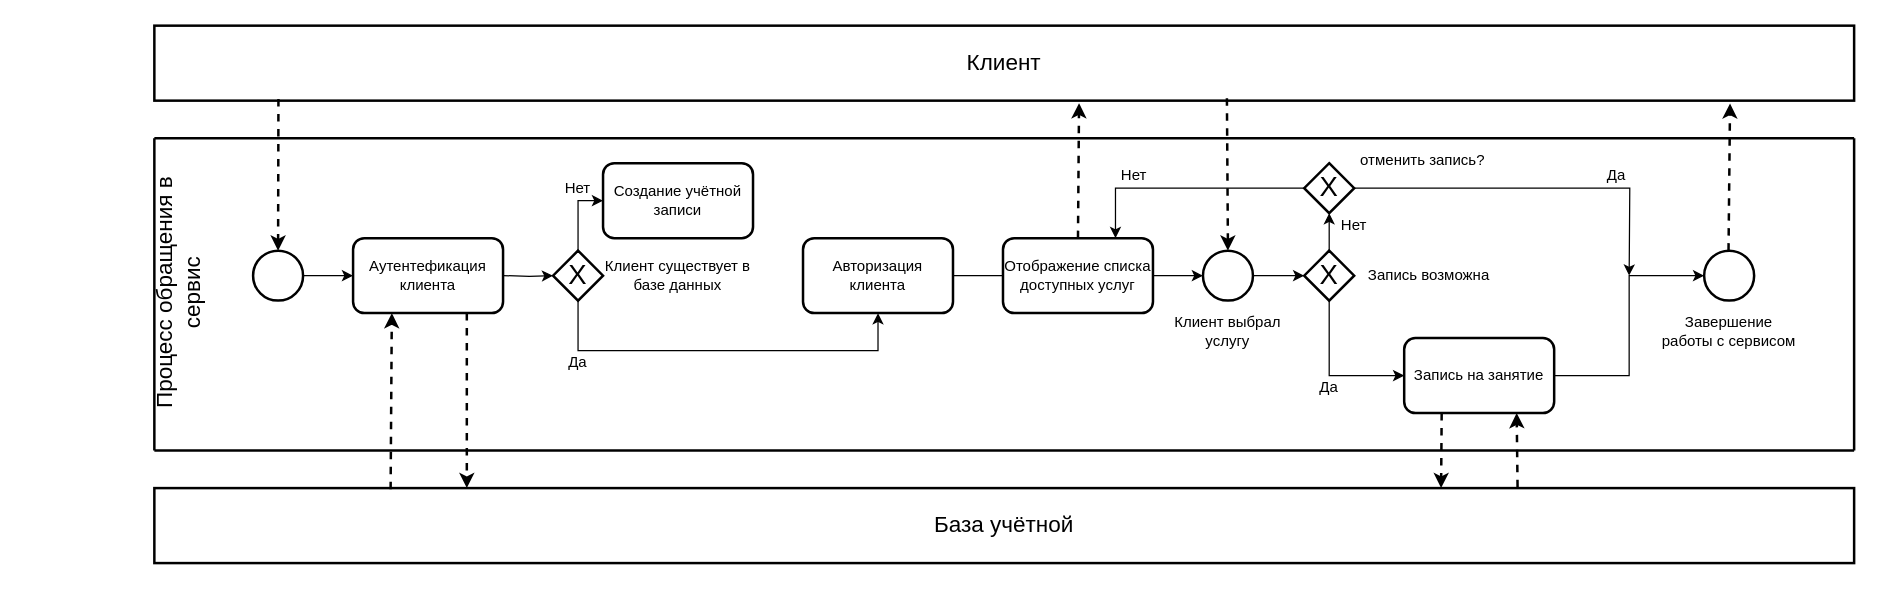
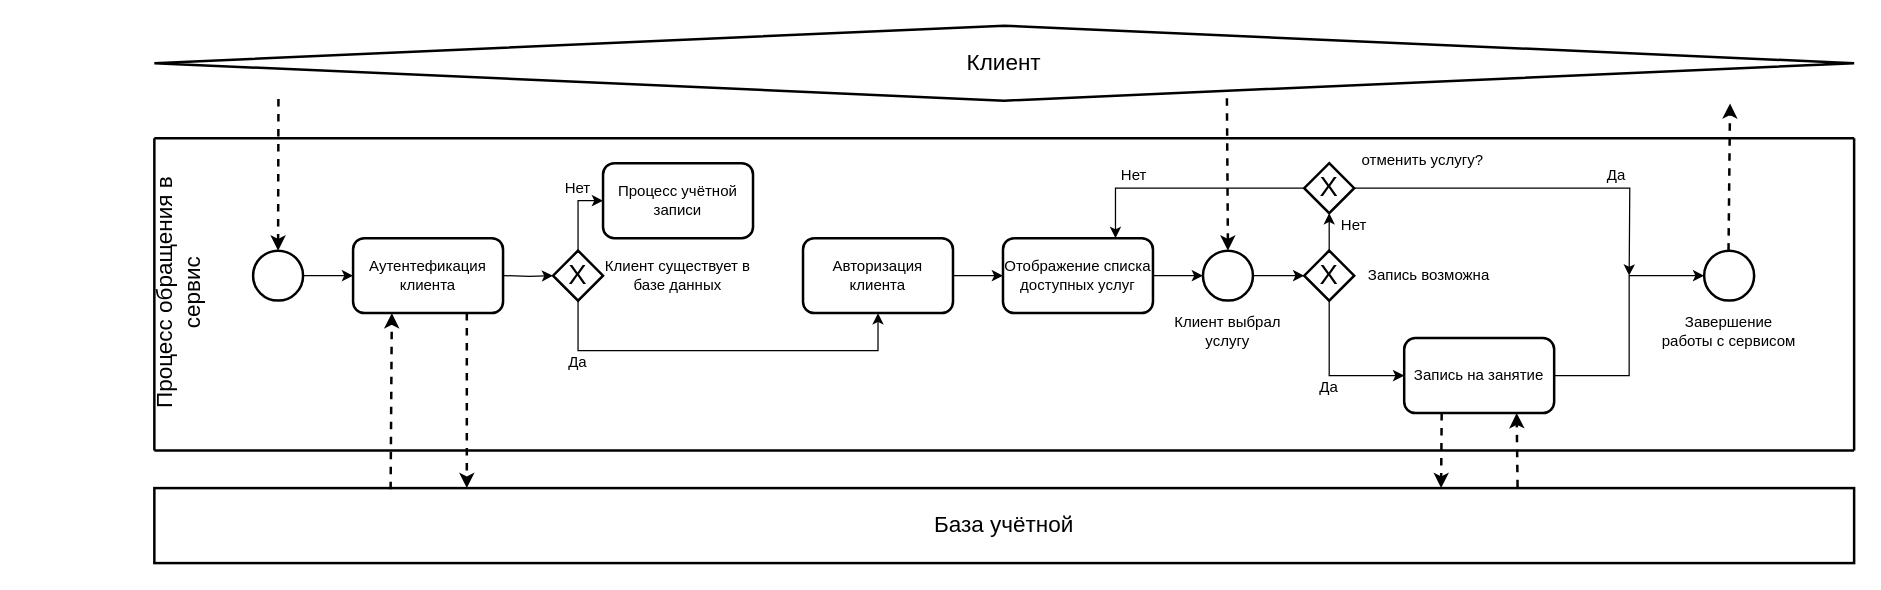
- <mxCell id="21" value="&lt;font style=&quot;font-size: 18px;&quot;&gt;Клиент&lt;/font&gt;" style="rounded=0;whiteSpace=wrap;html=1;fillColor=none;strokeWidth=2;fontFamily=Helvetica;" vertex="1" parent="1"><mxGeometry y="20" width="1360" height="60" as="geometry" x="123" /></mxCell>
+ <mxCell id="21" value="&lt;font style=&quot;font-size: 18px;&quot;&gt;Клиент&lt;/font&gt;" style="rhombus;whiteSpace=wrap;html=1;fillColor=none;strokeWidth=2;fontFamily=Helvetica;" vertex="1" parent="1"><mxGeometry y="20" width="1360" height="60" as="geometry" x="123" /></mxCell>
- <mxCell id="44" value="отменить запись?" style="text;html=1;align=center;verticalAlign=middle;whiteSpace=wrap;rounded=0;fontFamily=Helvetica;" vertex="1" parent="1"><mxGeometry x="1073" y="110" width="130" height="35" as="geometry" /></mxCell>
+ <mxCell id="44" value="отменить услугу?" style="text;html=1;align=center;verticalAlign=middle;whiteSpace=wrap;rounded=0;fontFamily=Helvetica;" vertex="1" parent="1"><mxGeometry x="1073" y="110" width="130" height="35" as="geometry" /></mxCell>
- <mxCell id="24" value="" style="endArrow=classic;html=1;rounded=0;entryX=0.544;entryY=1.033;entryDx=0;entryDy=0;exitX=0.5;exitY=0;exitDx=0;exitDy=0;dashed=1;strokeWidth=2;entryPerimeter=0;fontFamily=Helvetica;" edge="1" parent="1" source="16" target="21"><mxGeometry width="50" height="50" relative="1" as="geometry"><mxPoint x="522" y="140" as="sourcePoint" /><mxPoint x="522" y="88" as="targetPoint" /></mxGeometry></mxCell>
- <mxCell id="10" value="&lt;font&gt;Создание учётной записи&lt;/font&gt;" style="rounded=1;whiteSpace=wrap;html=1;fillColor=none;strokeWidth=2;fontFamily=Helvetica;" vertex="1" parent="1"><mxGeometry x="482" y="130" width="120" height="60" as="geometry" /></mxCell>
+ <mxCell id="10" value="&lt;font&gt;Процесс учётной записи&lt;/font&gt;" style="rounded=1;whiteSpace=wrap;html=1;fillColor=none;strokeWidth=2;fontFamily=Helvetica;" vertex="1" parent="1"><mxGeometry x="482" y="130" width="120" height="60" as="geometry" /></mxCell>
- <mxCell id="12" style="edgeStyle=orthogonalEdgeStyle;rounded=0;orthogonalLoop=1;jettySize=auto;html=1;exitX=1;exitY=0.5;exitDx=0;exitDy=0;fontFamily=Helvetica;endArrow=none;" edge="1" parent="1" source="13" target="16"><mxGeometry relative="1" as="geometry" /></mxCell>
+ <mxCell id="12" style="edgeStyle=orthogonalEdgeStyle;rounded=0;orthogonalLoop=1;jettySize=auto;html=1;exitX=1;exitY=0.5;exitDx=0;exitDy=0;fontFamily=Helvetica;" edge="1" parent="1" source="13" target="16"><mxGeometry relative="1" as="geometry" /></mxCell>
